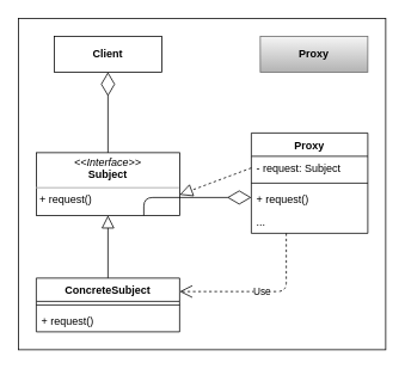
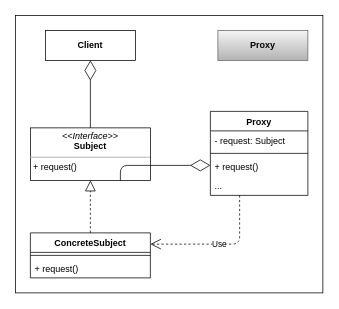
- <mxCell id="16" value="" style="endArrow=block;dashed=1;endFill=0;endSize=12;html=1;exitX=0;exitY=0.5;exitDx=0;exitDy=0;entryX=1;entryY=0.671;entryDx=0;entryDy=0;entryPerimeter=0;" edge="1" parent="1" source="9" target="3"><mxGeometry width="160" relative="1" as="geometry"><mxPoint x="240" y="100" as="sourcePoint" /><mxPoint x="230" y="210" as="targetPoint" /></mxGeometry></mxCell>
- <mxCell id="13" value="" style="endArrow=block;dashed=0;endFill=0;endSize=12;html=1;entryX=0.5;entryY=1;entryDx=0;entryDy=0;exitX=0.5;exitY=0;exitDx=0;exitDy=0;" parent="1" source="5" target="3" edge="1"><mxGeometry width="160" relative="1" as="geometry"><mxPoint x="60" y="510" as="sourcePoint" /><mxPoint x="220" y="510" as="targetPoint" /></mxGeometry></mxCell>
+ <mxCell id="13" value="" style="endArrow=block;dashed=1;endFill=0;endSize=12;html=1;entryX=0.5;entryY=1;entryDx=0;entryDy=0;exitX=0.5;exitY=0;exitDx=0;exitDy=0;" parent="1" source="5" target="3" edge="1"><mxGeometry width="160" relative="1" as="geometry"><mxPoint x="60" y="510" as="sourcePoint" /><mxPoint x="220" y="510" as="targetPoint" /></mxGeometry></mxCell>
